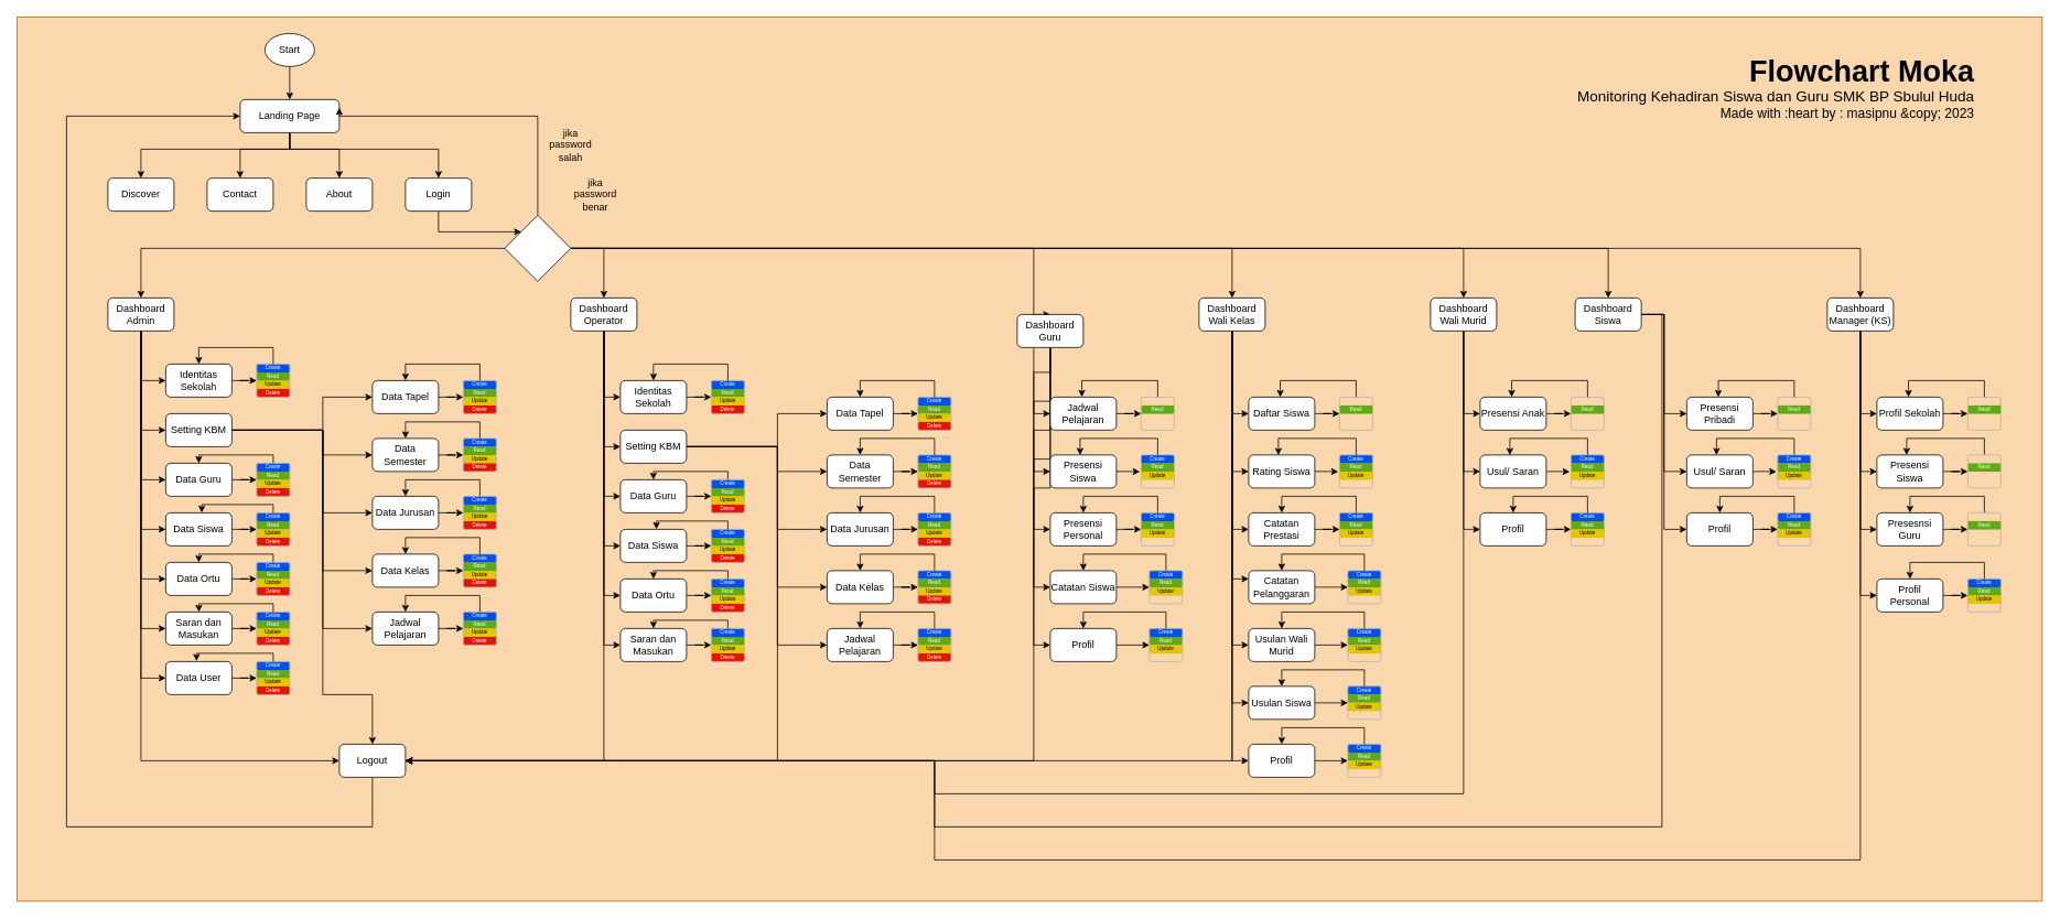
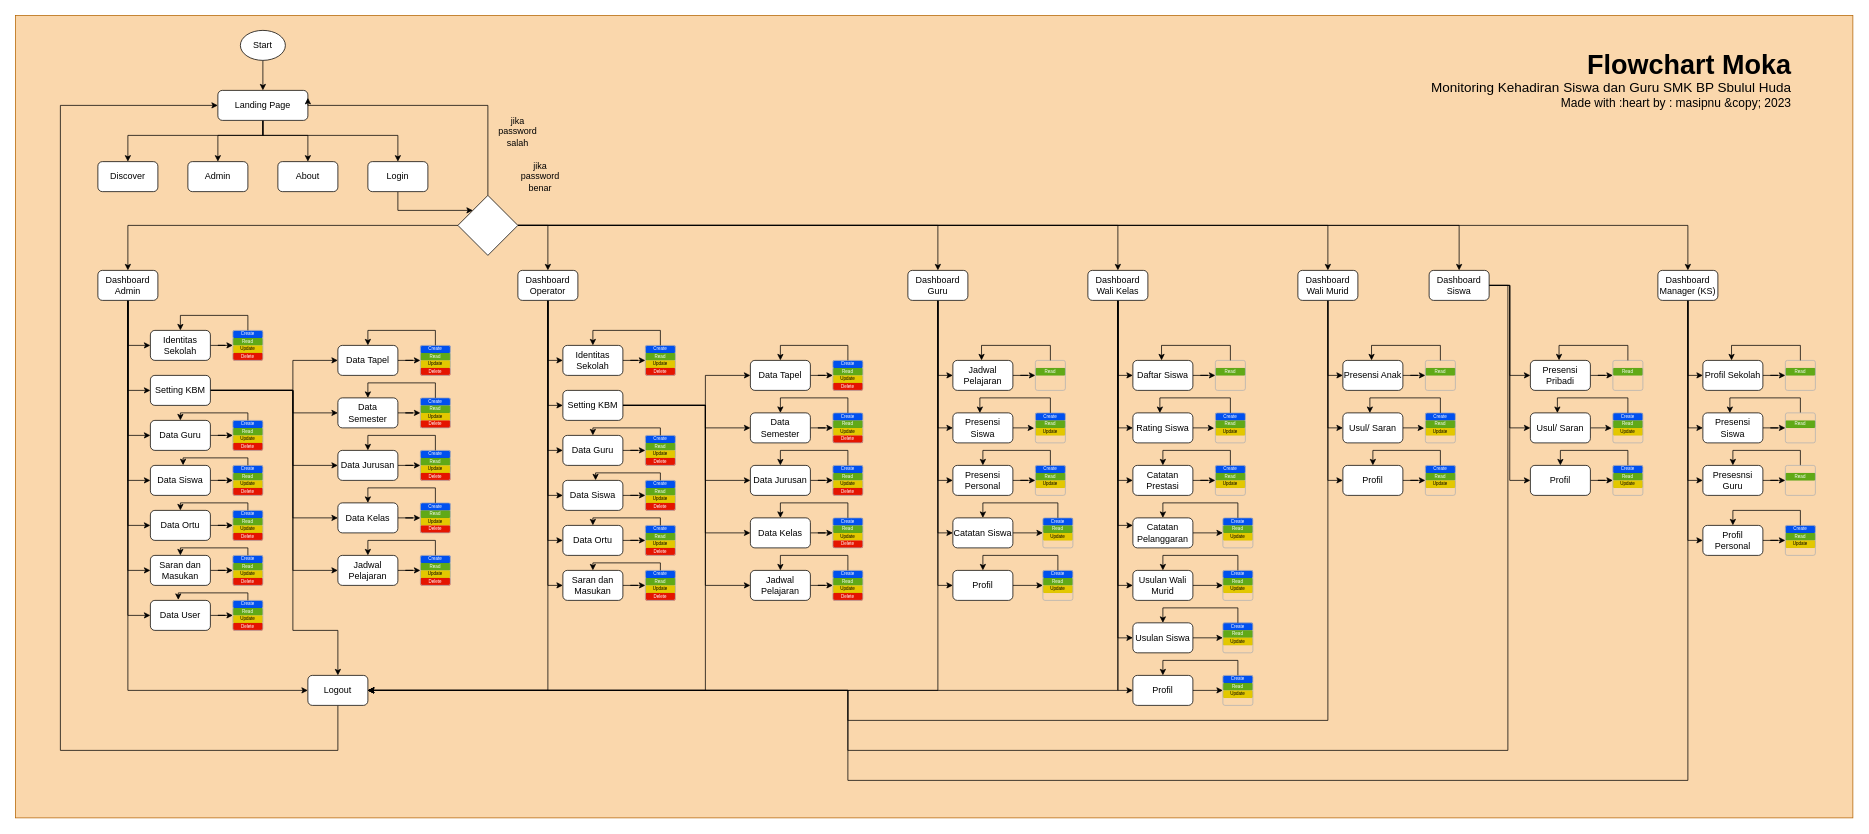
- <mxCell id="12" value="Contact" style="rounded=1;whiteSpace=wrap;html=1;" vertex="1" parent="1"><mxGeometry x="250" y="215" width="80" height="40" as="geometry" /></mxCell>
+ <mxCell id="12" value="Admin" style="rounded=1;whiteSpace=wrap;html=1;" vertex="1" parent="1"><mxGeometry x="250" y="215" width="80" height="40" as="geometry" /></mxCell>
- <mxCell id="47" value="Dashboard&lt;br&gt;Guru" style="rounded=1;whiteSpace=wrap;html=1;" vertex="1" parent="1"><mxGeometry x="1230" y="380" width="80" height="40" as="geometry" /></mxCell>
+ <mxCell id="47" value="Dashboard&lt;br&gt;Guru" style="rounded=1;whiteSpace=wrap;html=1;" vertex="1" parent="1"><mxGeometry x="1210" y="360" width="80" height="40" as="geometry" /></mxCell>
